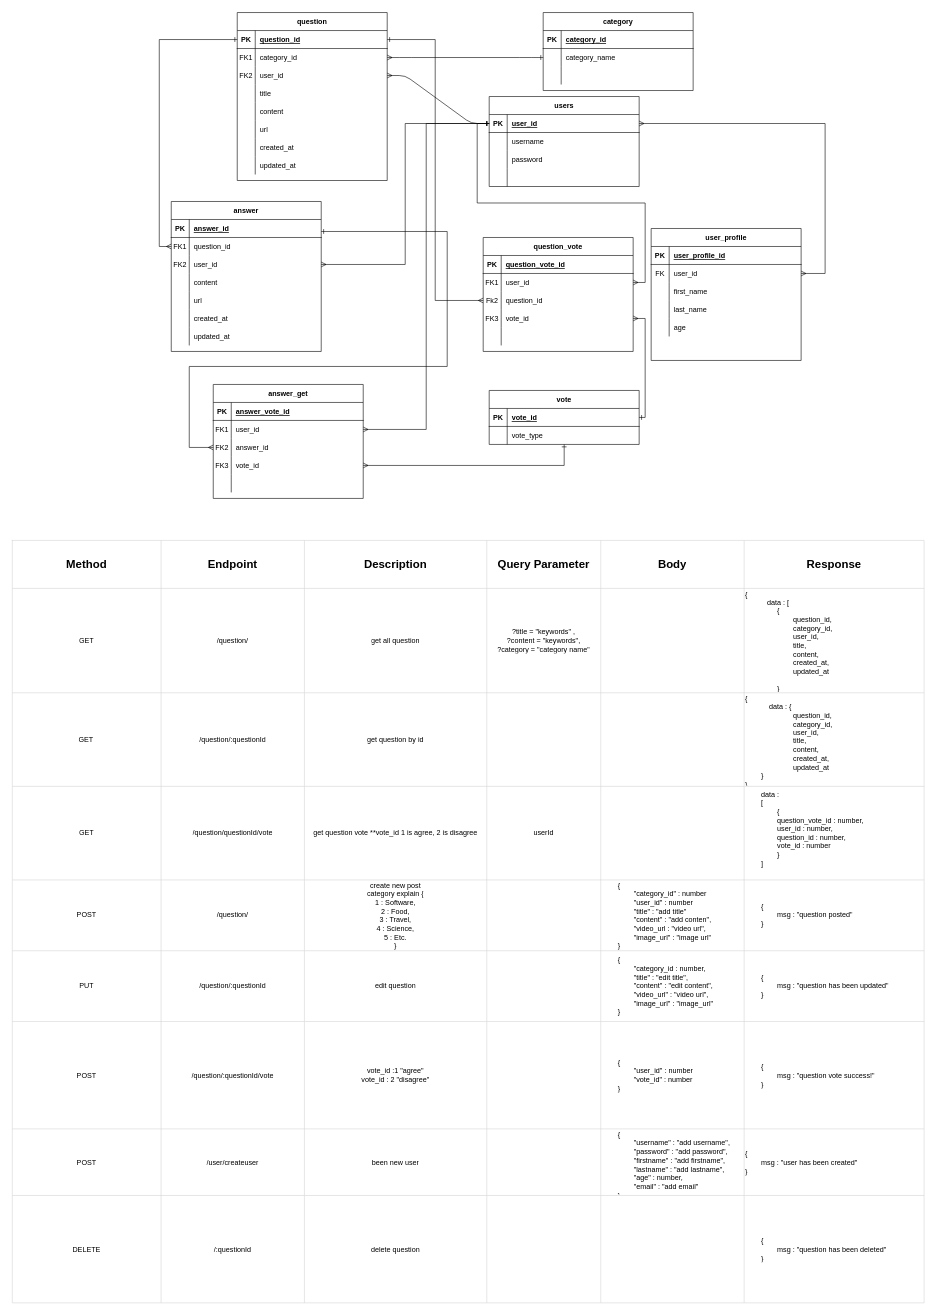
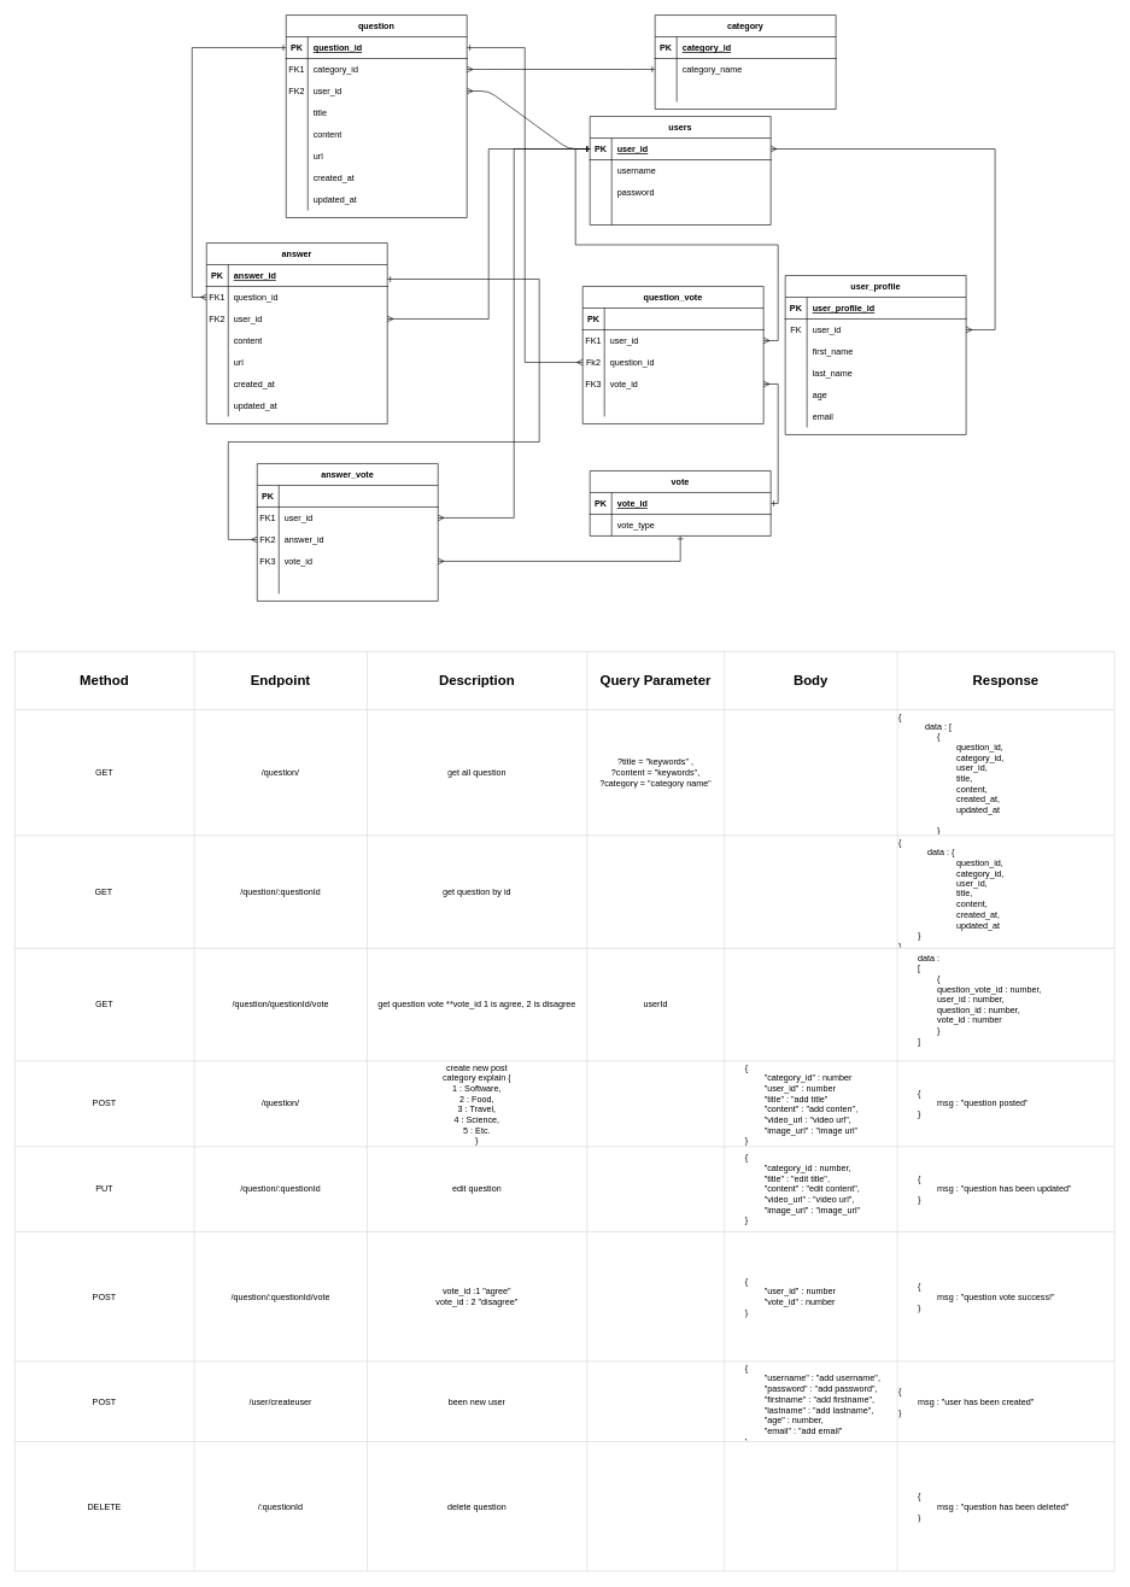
- <mxCell id="178" value="question_vote_id" style="shape=partialRectangle;overflow=hidden;connectable=0;fillColor=none;top=0;left=0;bottom=0;right=0;align=left;spacingLeft=6;fontStyle=5;labelBackgroundColor=none;" parent="176" vertex="1"><mxGeometry x="30" width="220" height="30" as="geometry"><mxRectangle width="220" height="30" as="alternateBounds" /></mxGeometry></mxCell>
+ <mxCell id="93" value="email" style="shape=partialRectangle;overflow=hidden;connectable=0;fillColor=none;top=0;left=0;bottom=0;right=0;align=left;spacingLeft=6;labelBackgroundColor=none;" parent="91" vertex="1"><mxGeometry x="30" width="220" height="30" as="geometry"><mxRectangle width="220" height="30" as="alternateBounds" /></mxGeometry></mxCell>
- <mxCell id="159" value="answer_get" style="shape=table;startSize=30;container=1;collapsible=1;childLayout=tableLayout;fixedRows=1;rowLines=0;fontStyle=1;align=center;resizeLast=1;labelBackgroundColor=none;" parent="1" vertex="1"><mxGeometry y="640" width="250" height="190" as="geometry" x="355" /></mxCell>
+ <mxCell id="159" value="answer_vote" style="shape=table;startSize=30;container=1;collapsible=1;childLayout=tableLayout;fixedRows=1;rowLines=0;fontStyle=1;align=center;resizeLast=1;labelBackgroundColor=none;" parent="1" vertex="1"><mxGeometry y="640" width="250" height="190" as="geometry" x="355" /></mxCell>
- <mxCell id="162" value="answer_vote_id" style="shape=partialRectangle;overflow=hidden;connectable=0;fillColor=none;top=0;left=0;bottom=0;right=0;align=left;spacingLeft=6;fontStyle=5;labelBackgroundColor=none;" parent="160" vertex="1"><mxGeometry x="30" width="220" height="30" as="geometry"><mxRectangle width="220" height="30" as="alternateBounds" /></mxGeometry></mxCell>
